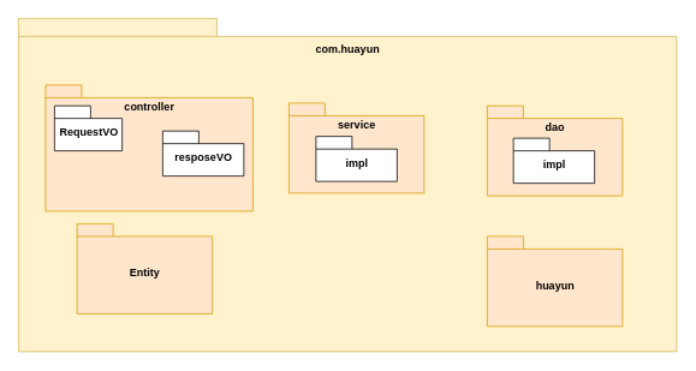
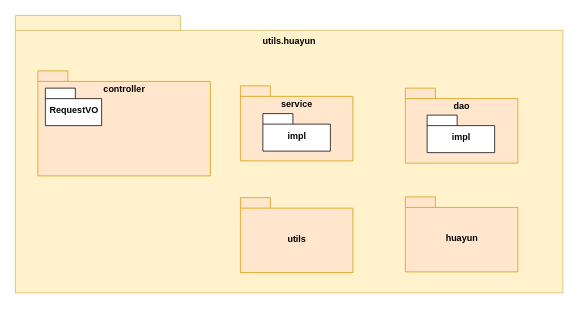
- <mxCell id="2" value="com.huayun" style="shape=folder;fontStyle=1;spacingTop=20;tabWidth=220;tabHeight=20;tabPosition=left;html=1;labelPosition=center;verticalLabelPosition=middle;align=center;verticalAlign=top;textDirection=rtl;fillColor=#fff2cc;strokeColor=#d6b656;" vertex="1" parent="1"><mxGeometry x="20" y="20" width="730" height="370" as="geometry" /></mxCell>
+ <mxCell id="2" value="utils.huayun" style="shape=folder;fontStyle=1;spacingTop=20;tabWidth=220;tabHeight=20;tabPosition=left;html=1;labelPosition=center;verticalLabelPosition=middle;align=center;verticalAlign=top;textDirection=rtl;fillColor=#fff2cc;strokeColor=#d6b656;" vertex="1" parent="1"><mxGeometry x="20" y="20" width="730" height="370" as="geometry" /></mxCell>
- <mxCell id="5" value="resposeVO" style="shape=folder;fontStyle=1;spacingTop=10;tabWidth=40;tabHeight=14;tabPosition=left;html=1;verticalAlign=middle;" vertex="1" parent="1"><mxGeometry x="180" y="145" width="90" height="50" as="geometry" /></mxCell>
- <mxCell id="10" value="Entity" style="shape=folder;fontStyle=1;spacingTop=10;tabWidth=40;tabHeight=14;tabPosition=left;html=1;verticalAlign=middle;fillColor=#ffe6cc;strokeColor=#d79b00;" vertex="1" parent="1"><mxGeometry x="85" y="248" width="150" height="100" as="geometry" /></mxCell>
+ <mxCell id="11" value="utils" style="shape=folder;fontStyle=1;spacingTop=10;tabWidth=40;tabHeight=14;tabPosition=left;html=1;verticalAlign=middle;fillColor=#ffe6cc;strokeColor=#d79b00;" vertex="1" parent="1"><mxGeometry x="320" y="263" width="150" height="100" as="geometry" /></mxCell>
